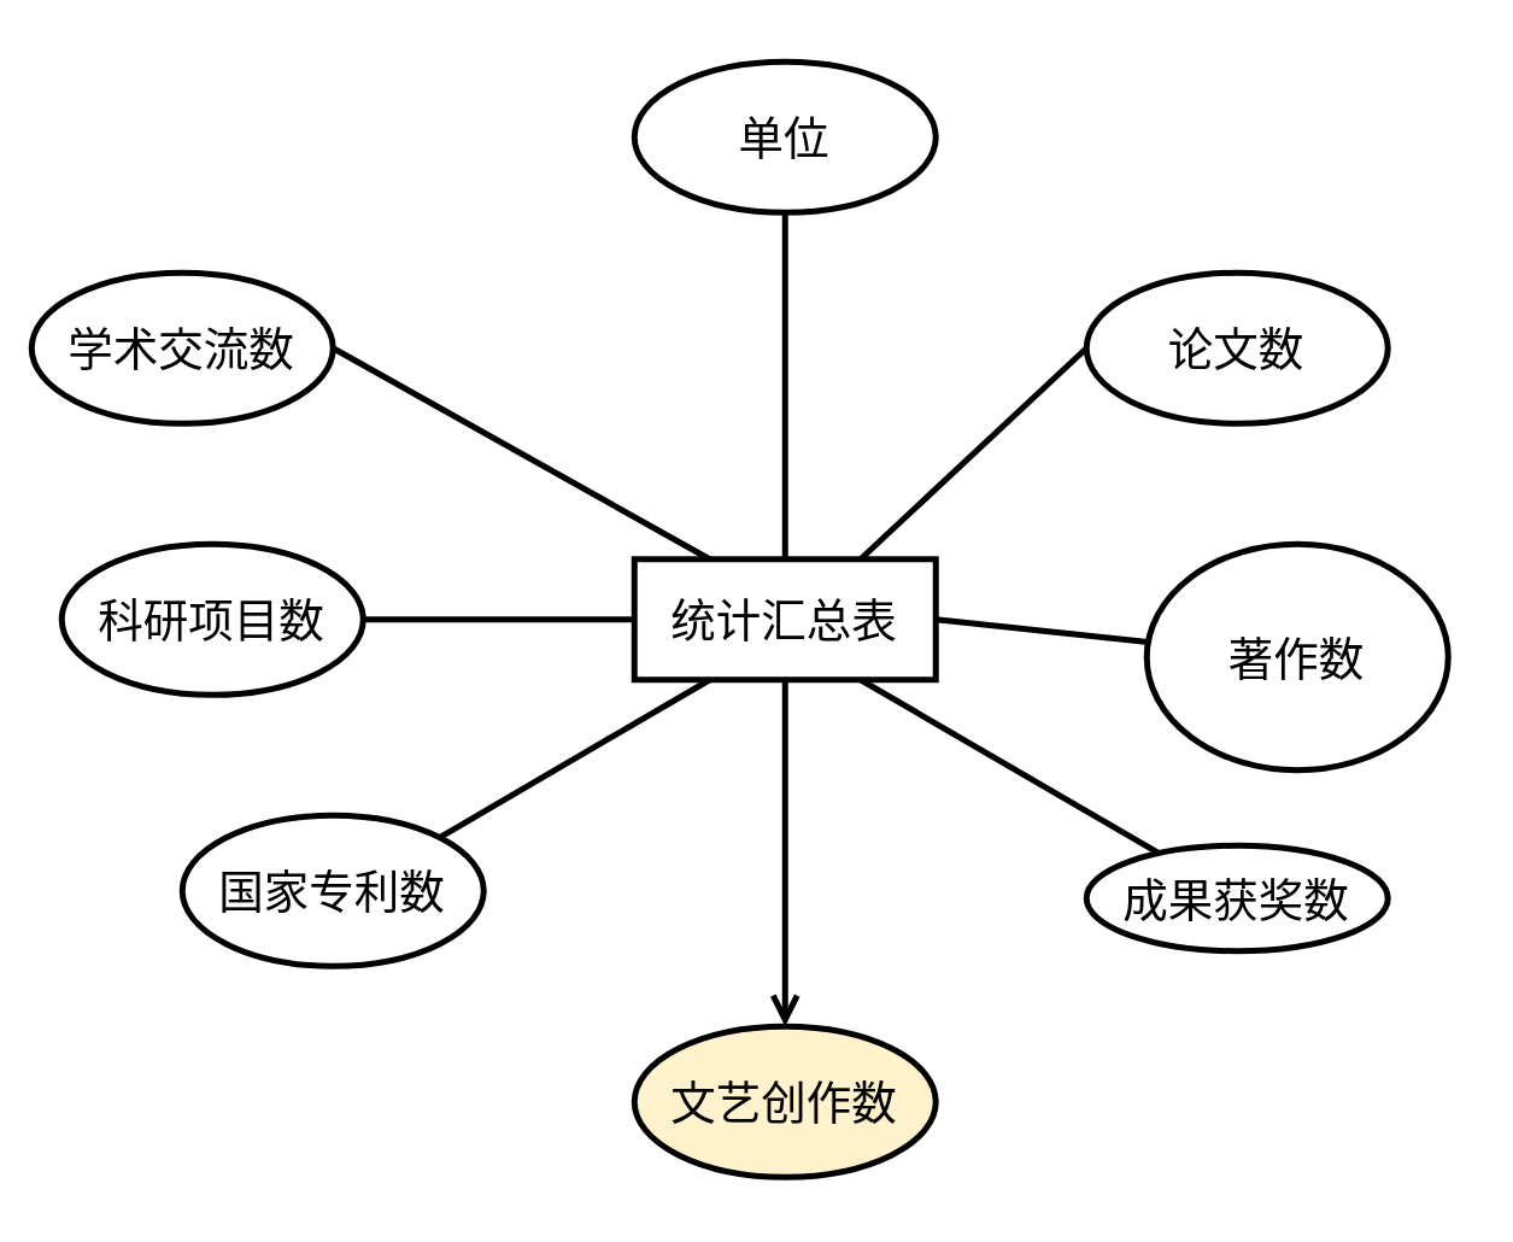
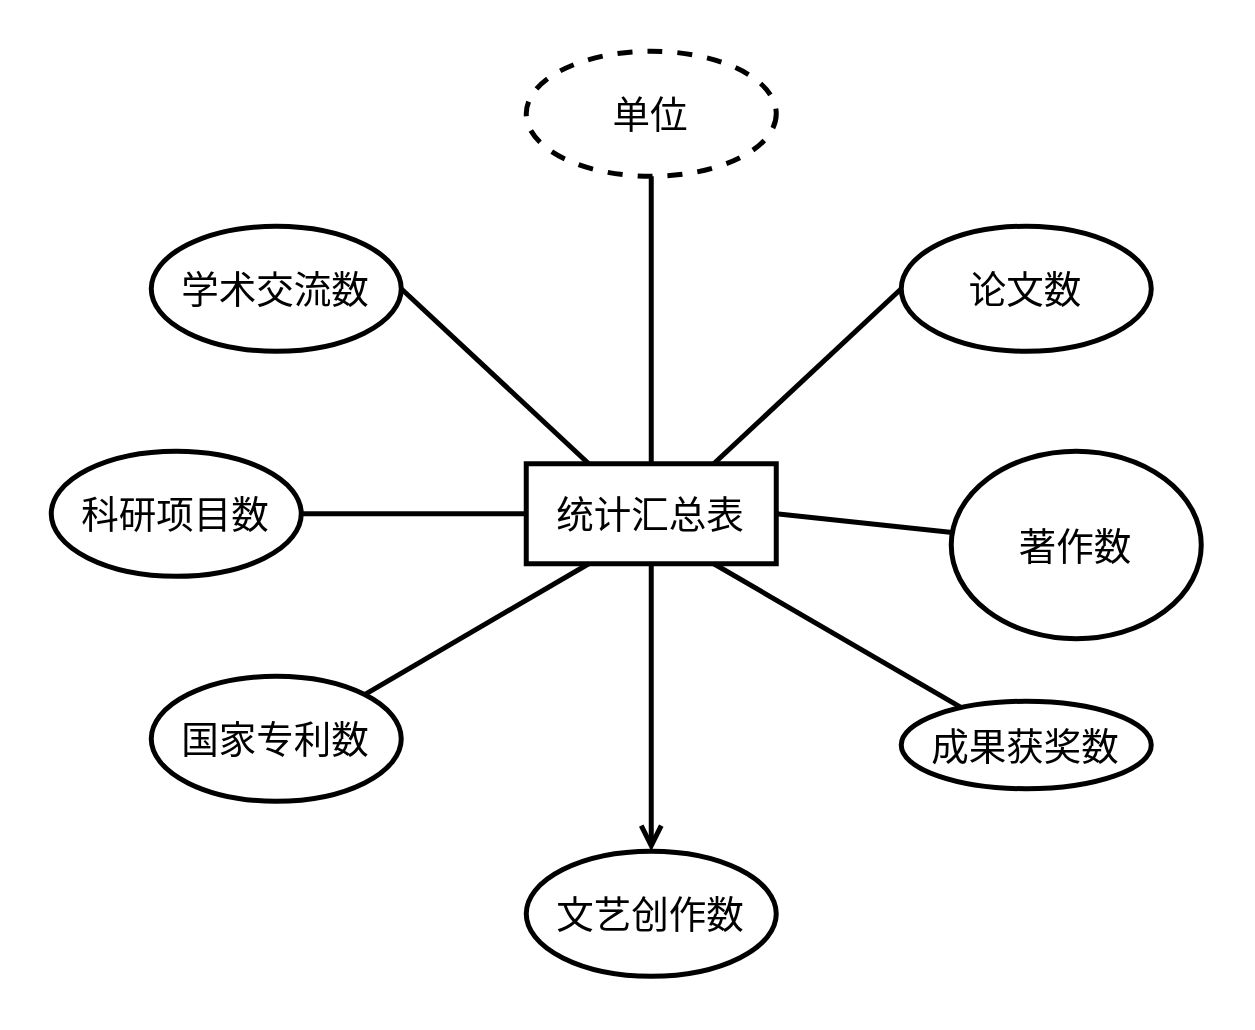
- <mxCell id="3" value="单位" style="ellipse;whiteSpace=wrap;html=1;align=center;strokeWidth=2;fontSize=15;" vertex="1" parent="1"><mxGeometry x="210" y="20" width="100" height="50" as="geometry" /></mxCell>
+ <mxCell id="3" value="单位" style="ellipse;whiteSpace=wrap;html=1;align=center;strokeWidth=2;fontSize=15;dashed=1;" vertex="1" parent="1"><mxGeometry x="210" y="20" width="100" height="50" as="geometry" /></mxCell>
- <mxCell id="8" value="学术交流数" style="ellipse;whiteSpace=wrap;html=1;align=center;strokeWidth=2;fontSize=15;" vertex="1" parent="1"><mxGeometry x="10" y="90" width="100" height="50" as="geometry" /></mxCell>
+ <mxCell id="8" value="学术交流数" style="ellipse;whiteSpace=wrap;html=1;align=center;strokeWidth=2;fontSize=15;" vertex="1" parent="1"><mxGeometry x="60" y="90" width="100" height="50" as="geometry" /></mxCell>
- <mxCell id="10" value="文艺创作数" style="ellipse;whiteSpace=wrap;html=1;align=center;strokeWidth=2;fontSize=15;fillColor=#fff2cc;" vertex="1" parent="1"><mxGeometry x="210" y="340" width="100" height="50" as="geometry" /></mxCell>
+ <mxCell id="10" value="文艺创作数" style="ellipse;whiteSpace=wrap;html=1;align=center;strokeWidth=2;fontSize=15;" vertex="1" parent="1"><mxGeometry x="210" y="340" width="100" height="50" as="geometry" /></mxCell>
